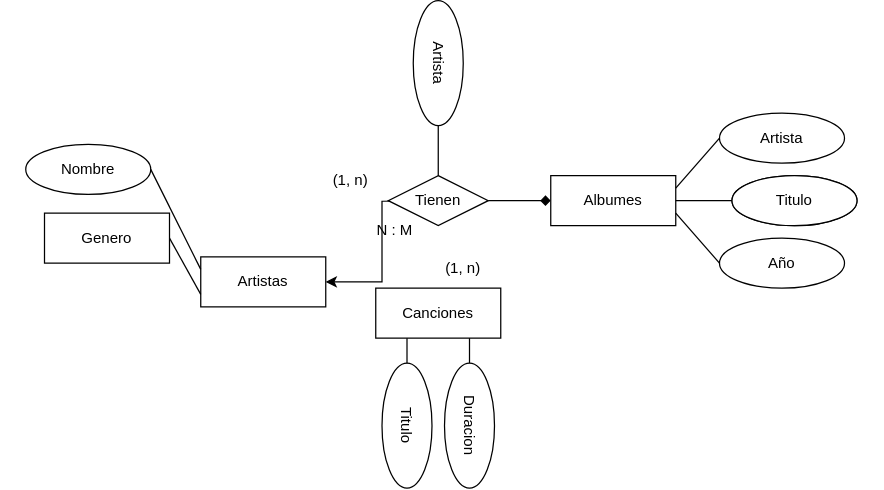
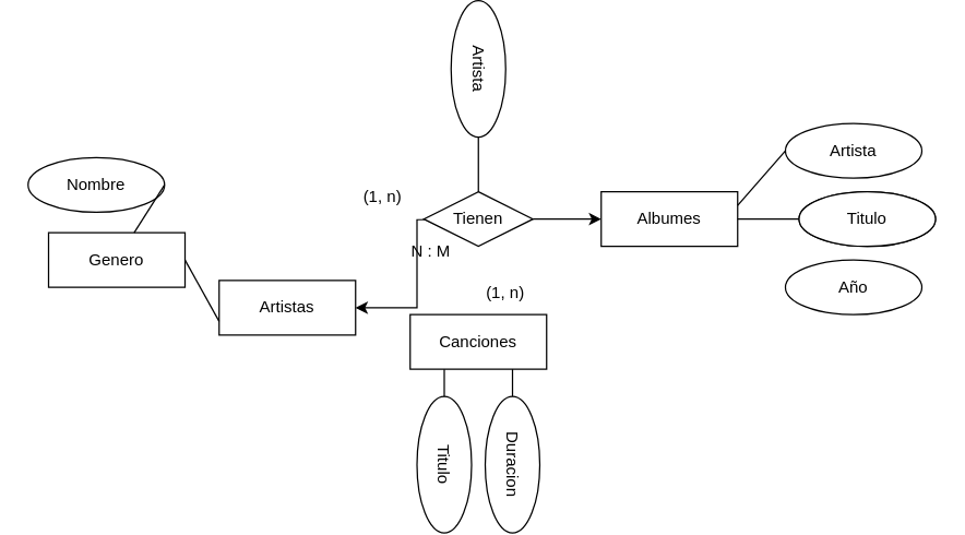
- <mxCell id="4" value="" style="edgeStyle=orthogonalEdgeStyle;rounded=0;orthogonalLoop=1;jettySize=auto;html=1;endArrow=diamond;" parent="1" source="5" target="6" edge="1"><mxGeometry relative="1" as="geometry" /></mxCell>
+ <mxCell id="4" value="" style="edgeStyle=orthogonalEdgeStyle;rounded=0;orthogonalLoop=1;jettySize=auto;html=1;" parent="1" source="5" target="6" edge="1"><mxGeometry relative="1" as="geometry" /></mxCell>
- <mxCell id="16" value="" style="endArrow=none;html=1;rounded=0;exitX=1;exitY=0.5;exitDx=0;exitDy=0;entryX=0;entryY=0.25;entryDx=0;entryDy=0;" edge="1" parent="1" source="11" target="2"><mxGeometry relative="1" as="geometry"><mxPoint x="145" y="180" as="sourcePoint" /><mxPoint x="170" y="170" as="targetPoint" /></mxGeometry></mxCell>
+ <mxCell id="16" value="" style="endArrow=none;html=1;rounded=0;exitX=1;exitY=0.5;exitDx=0;exitDy=0;" edge="1" parent="1" source="11" target="12"><mxGeometry relative="1" as="geometry"><mxPoint x="145" y="180" as="sourcePoint" /><mxPoint x="170" y="170" as="targetPoint" /></mxGeometry></mxCell>
- <mxCell id="24" value="" style="endArrow=none;html=1;rounded=0;exitX=1;exitY=0.75;exitDx=0;exitDy=0;entryX=0;entryY=0.5;entryDx=0;entryDy=0;" edge="1" parent="1" source="6" target="21"><mxGeometry relative="1" as="geometry"><mxPoint x="550" y="160" as="sourcePoint" /><mxPoint x="595" y="160" as="targetPoint" /></mxGeometry></mxCell>
